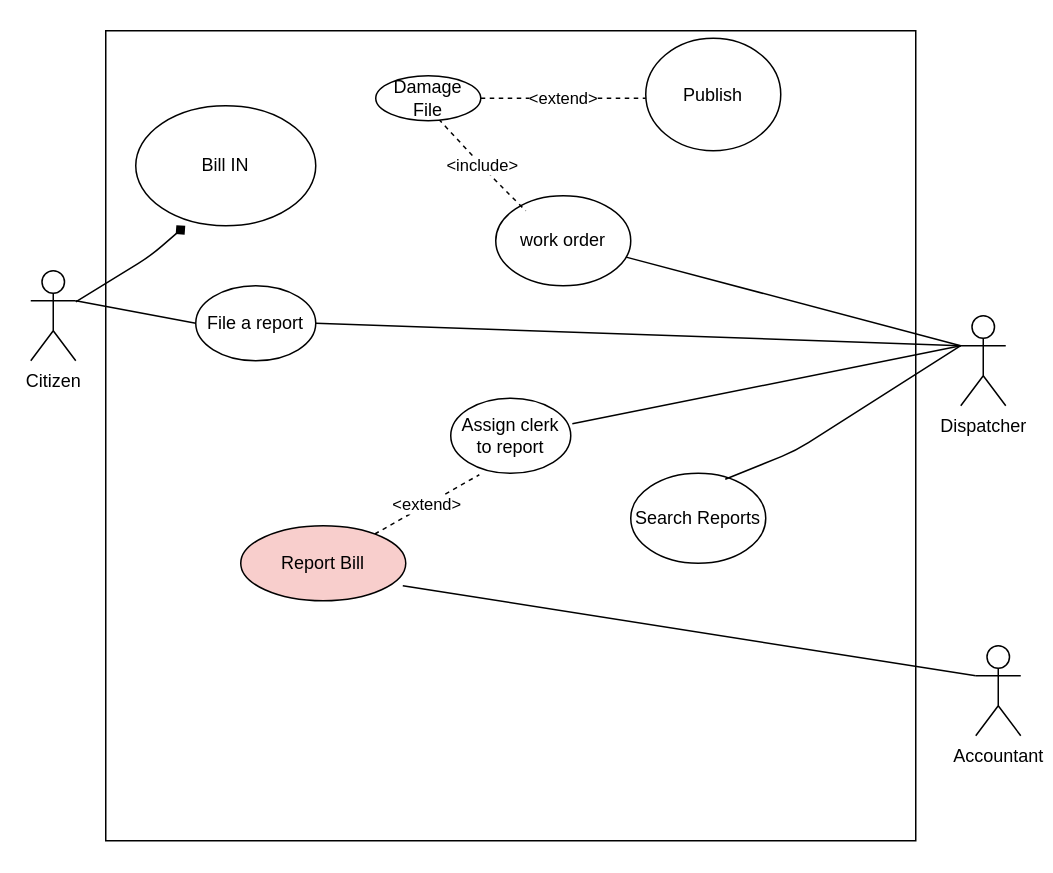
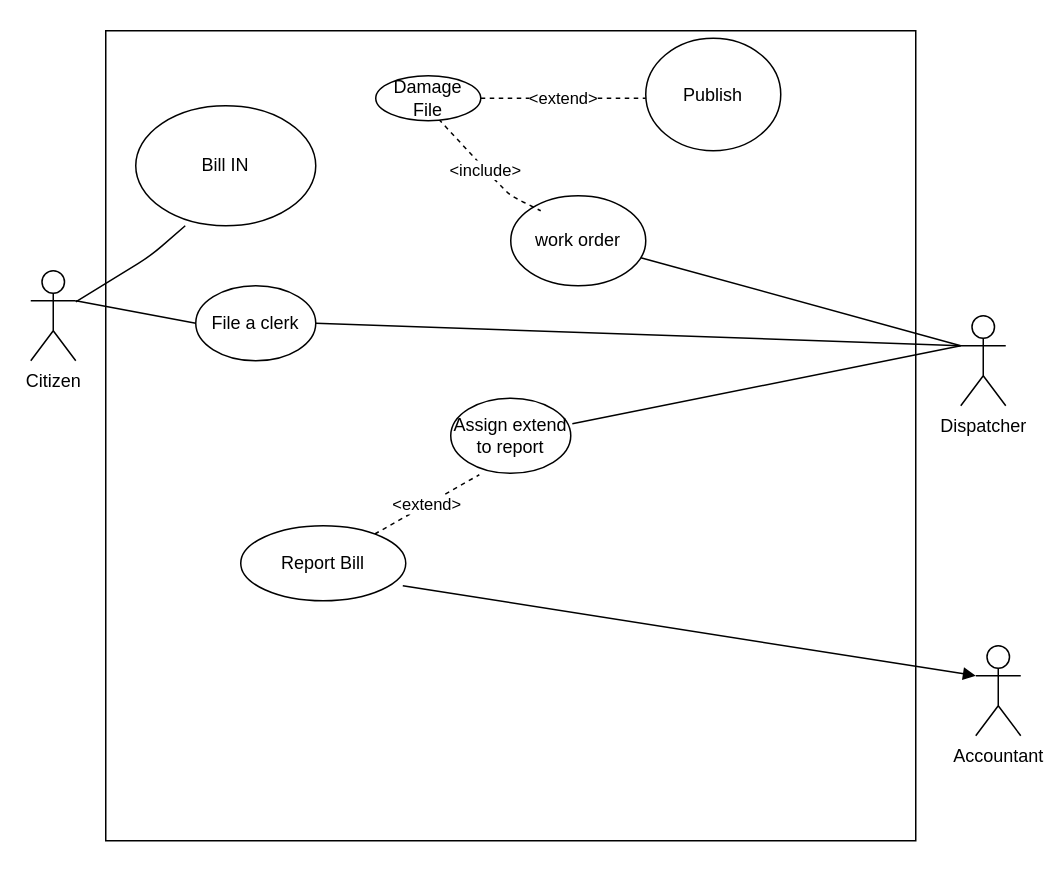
- <mxCell id="7" value="" style="endArrow=diamond;html=1;entryX=0.275;entryY=1;entryDx=0;entryDy=0;entryPerimeter=0;" edge="1" parent="1" source="6" target="5"><mxGeometry width="50" height="50" relative="1" as="geometry"><mxPoint x="380" y="330" as="sourcePoint" /><mxPoint x="430" y="280" as="targetPoint" /><Array as="points"><mxPoint x="100" y="170" /></Array></mxGeometry></mxCell>
+ <mxCell id="7" value="" style="endArrow=none;html=1;entryX=0.275;entryY=1;entryDx=0;entryDy=0;entryPerimeter=0;" edge="1" parent="1" source="6" target="5"><mxGeometry width="50" height="50" relative="1" as="geometry"><mxPoint x="380" y="330" as="sourcePoint" /><mxPoint x="430" y="280" as="targetPoint" /><Array as="points"><mxPoint x="100" y="170" /></Array></mxGeometry></mxCell>
- <mxCell id="19" value="work order" style="ellipse;whiteSpace=wrap;html=1;" vertex="1" parent="1"><mxGeometry x="330" y="130" width="90" height="60" as="geometry" /></mxCell>
+ <mxCell id="19" value="work order" style="ellipse;whiteSpace=wrap;html=1;" vertex="1" parent="1"><mxGeometry x="340" y="130" width="90" height="60" as="geometry" /></mxCell>
- <mxCell id="8" value="File a report" style="ellipse;whiteSpace=wrap;html=1;" vertex="1" parent="1"><mxGeometry x="130" y="190" width="80" height="50" as="geometry" /></mxCell>
+ <mxCell id="8" value="File a clerk" style="ellipse;whiteSpace=wrap;html=1;" vertex="1" parent="1"><mxGeometry x="130" y="190" width="80" height="50" as="geometry" /></mxCell>
- <mxCell id="16" value="" style="endArrow=none;html=1;exitX=0.7;exitY=0.067;exitDx=0;exitDy=0;exitPerimeter=0;entryX=0;entryY=0.333;entryDx=0;entryDy=0;entryPerimeter=0;" edge="1" parent="1" source="13" target="2"><mxGeometry width="50" height="50" relative="1" as="geometry"><mxPoint x="380" y="330" as="sourcePoint" /><mxPoint x="430" y="280" as="targetPoint" /><Array as="points"><mxPoint x="530" y="300" /></Array></mxGeometry></mxCell>
- <mxCell id="11" value="Assign clerk to report" style="ellipse;whiteSpace=wrap;html=1;" vertex="1" parent="1"><mxGeometry x="300" y="265" width="80" height="50" as="geometry" /></mxCell>
+ <mxCell id="11" value="Assign extend to report" style="ellipse;whiteSpace=wrap;html=1;" vertex="1" parent="1"><mxGeometry x="300" y="265" width="80" height="50" as="geometry" /></mxCell>
- <mxCell id="13" value="Search Reports" style="ellipse;whiteSpace=wrap;html=1;" vertex="1" parent="1"><mxGeometry x="420" y="315" width="90" height="60" as="geometry" /></mxCell>
- <mxCell id="12" value="Report Bill" style="ellipse;whiteSpace=wrap;html=1;fillColor=#f8cecc;" vertex="1" parent="1"><mxGeometry x="160" y="350" width="110" height="50" as="geometry" /></mxCell>
+ <mxCell id="12" value="Report Bill" style="ellipse;whiteSpace=wrap;html=1;" vertex="1" parent="1"><mxGeometry x="160" y="350" width="110" height="50" as="geometry" /></mxCell>
- <mxCell id="17" value="" style="endArrow=none;html=1;entryX=0;entryY=0.333;entryDx=0;entryDy=0;entryPerimeter=0;exitX=0.982;exitY=0.8;exitDx=0;exitDy=0;exitPerimeter=0;" edge="1" parent="1" source="12" target="3"><mxGeometry width="50" height="50" relative="1" as="geometry"><mxPoint x="380" y="300" as="sourcePoint" /><mxPoint x="430" y="250" as="targetPoint" /></mxGeometry></mxCell>
+ <mxCell id="17" value="" style="endArrow=block;html=1;entryX=0;entryY=0.333;entryDx=0;entryDy=0;entryPerimeter=0;exitX=0.982;exitY=0.8;exitDx=0;exitDy=0;exitPerimeter=0;" edge="1" parent="1" source="12" target="3"><mxGeometry width="50" height="50" relative="1" as="geometry"><mxPoint x="380" y="300" as="sourcePoint" /><mxPoint x="430" y="250" as="targetPoint" /></mxGeometry></mxCell>
